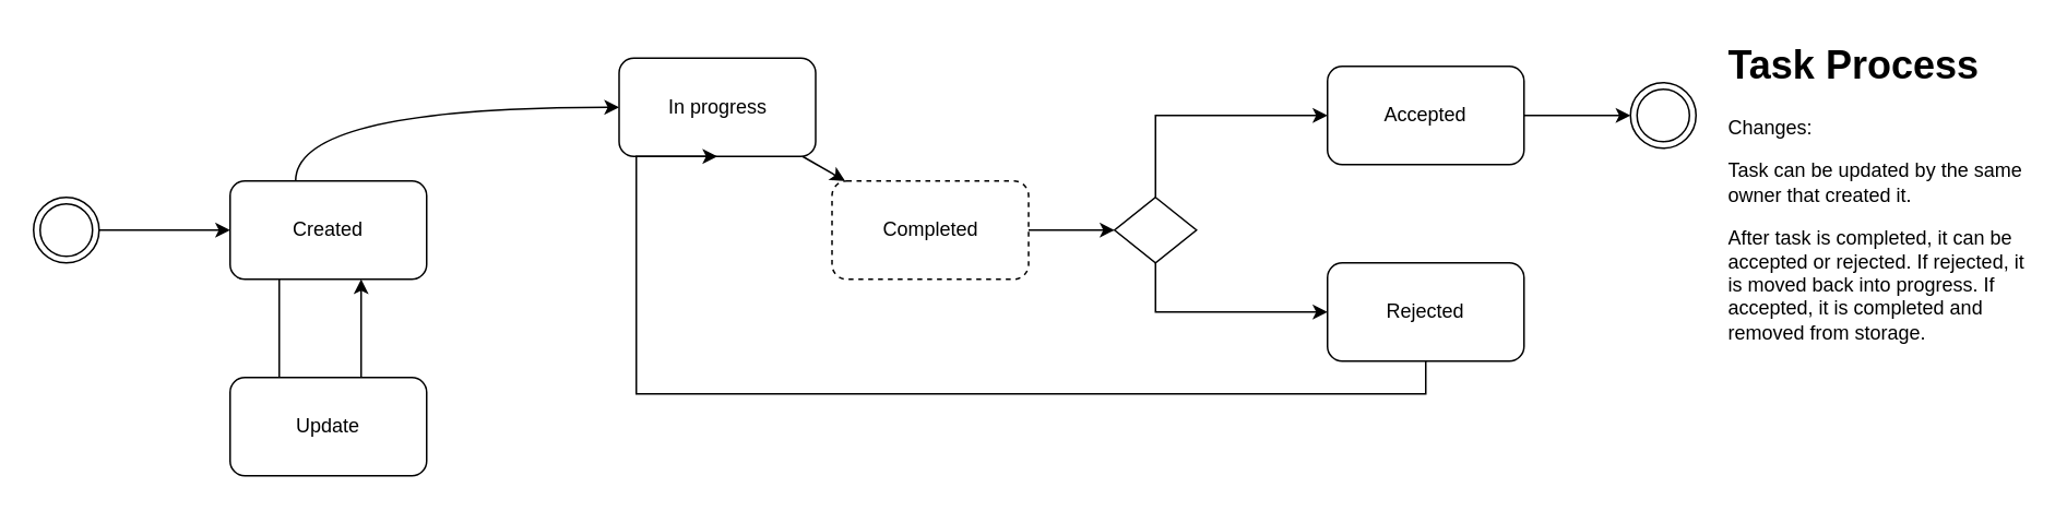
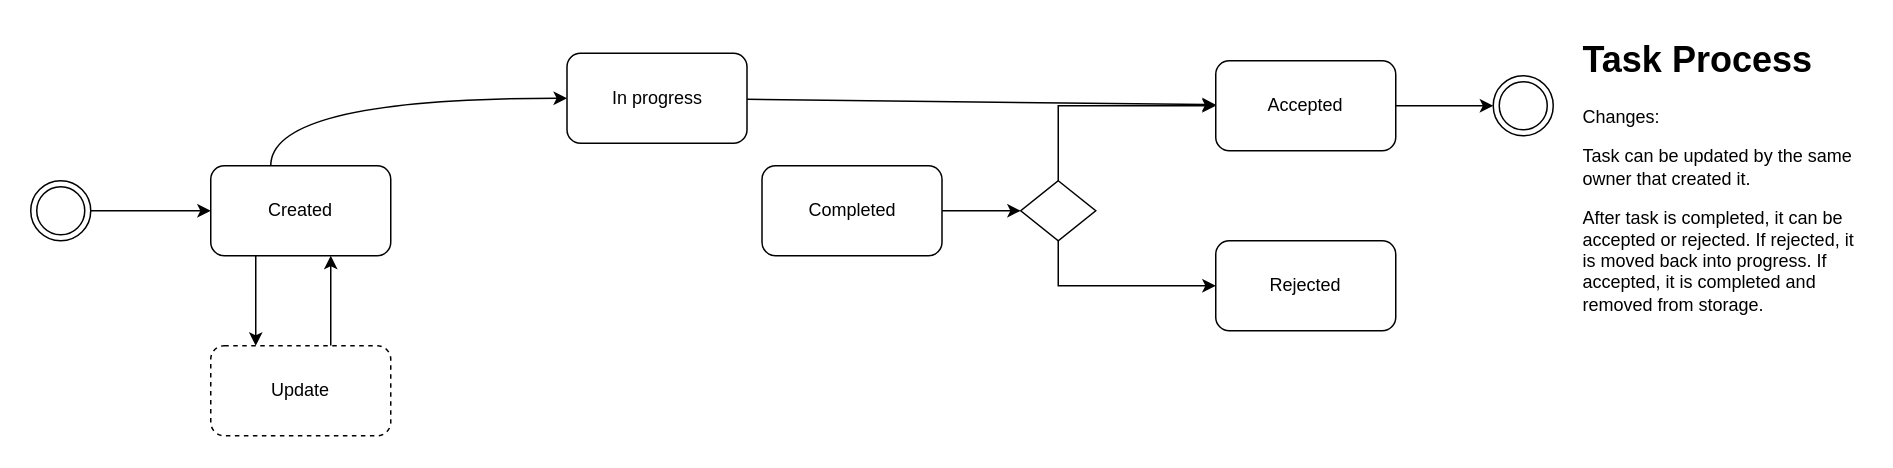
- <mxCell id="7" style="edgeStyle=none;rounded=0;orthogonalLoop=1;jettySize=auto;html=1;" edge="1" parent="1" source="8" target="10"><mxGeometry relative="1" as="geometry" /></mxCell>
+ <mxCell id="7" style="edgeStyle=none;rounded=0;orthogonalLoop=1;jettySize=auto;html=1;" edge="1" parent="1" source="8" target="13"><mxGeometry relative="1" as="geometry" /></mxCell>
- <mxCell id="10" value="Completed" style="rounded=1;whiteSpace=wrap;html=1;dashed=1;" vertex="1" parent="1"><mxGeometry x="507.5" y="110" width="120" height="60" as="geometry" /></mxCell>
+ <mxCell id="10" value="Completed" style="rounded=1;whiteSpace=wrap;html=1;" vertex="1" parent="1"><mxGeometry x="507.5" y="110" width="120" height="60" as="geometry" /></mxCell>
- <mxCell id="5" style="edgeStyle=orthogonalEdgeStyle;rounded=0;orthogonalLoop=1;jettySize=auto;html=1;entryX=0.25;entryY=0;entryDx=0;entryDy=0;exitX=0.25;exitY=1;exitDx=0;exitDy=0;endArrow=none;" edge="1" parent="1" source="6" target="20"><mxGeometry relative="1" as="geometry"><Array as="points" /></mxGeometry></mxCell>
+ <mxCell id="5" style="edgeStyle=orthogonalEdgeStyle;rounded=0;orthogonalLoop=1;jettySize=auto;html=1;entryX=0.25;entryY=0;entryDx=0;entryDy=0;exitX=0.25;exitY=1;exitDx=0;exitDy=0;" edge="1" parent="1" source="6" target="20"><mxGeometry relative="1" as="geometry"><Array as="points" /></mxGeometry></mxCell>
- <mxCell id="17" style="edgeStyle=orthogonalEdgeStyle;rounded=0;orthogonalLoop=1;jettySize=auto;html=1;entryX=0.5;entryY=1;entryDx=0;entryDy=0;" edge="1" parent="1" source="18" target="8"><mxGeometry relative="1" as="geometry"><mxPoint x="370" y="280" as="targetPoint" /><Array as="points"><mxPoint x="870" y="240" /><mxPoint x="388" y="240" /></Array></mxGeometry></mxCell>
- <mxCell id="20" value="Update" style="rounded=1;whiteSpace=wrap;html=1;" vertex="1" parent="1"><mxGeometry x="140" y="230" width="120" height="60" as="geometry" /></mxCell>
+ <mxCell id="20" value="Update" style="rounded=1;whiteSpace=wrap;html=1;dashed=1;" vertex="1" parent="1"><mxGeometry x="140" y="230" width="120" height="60" as="geometry" /></mxCell>
